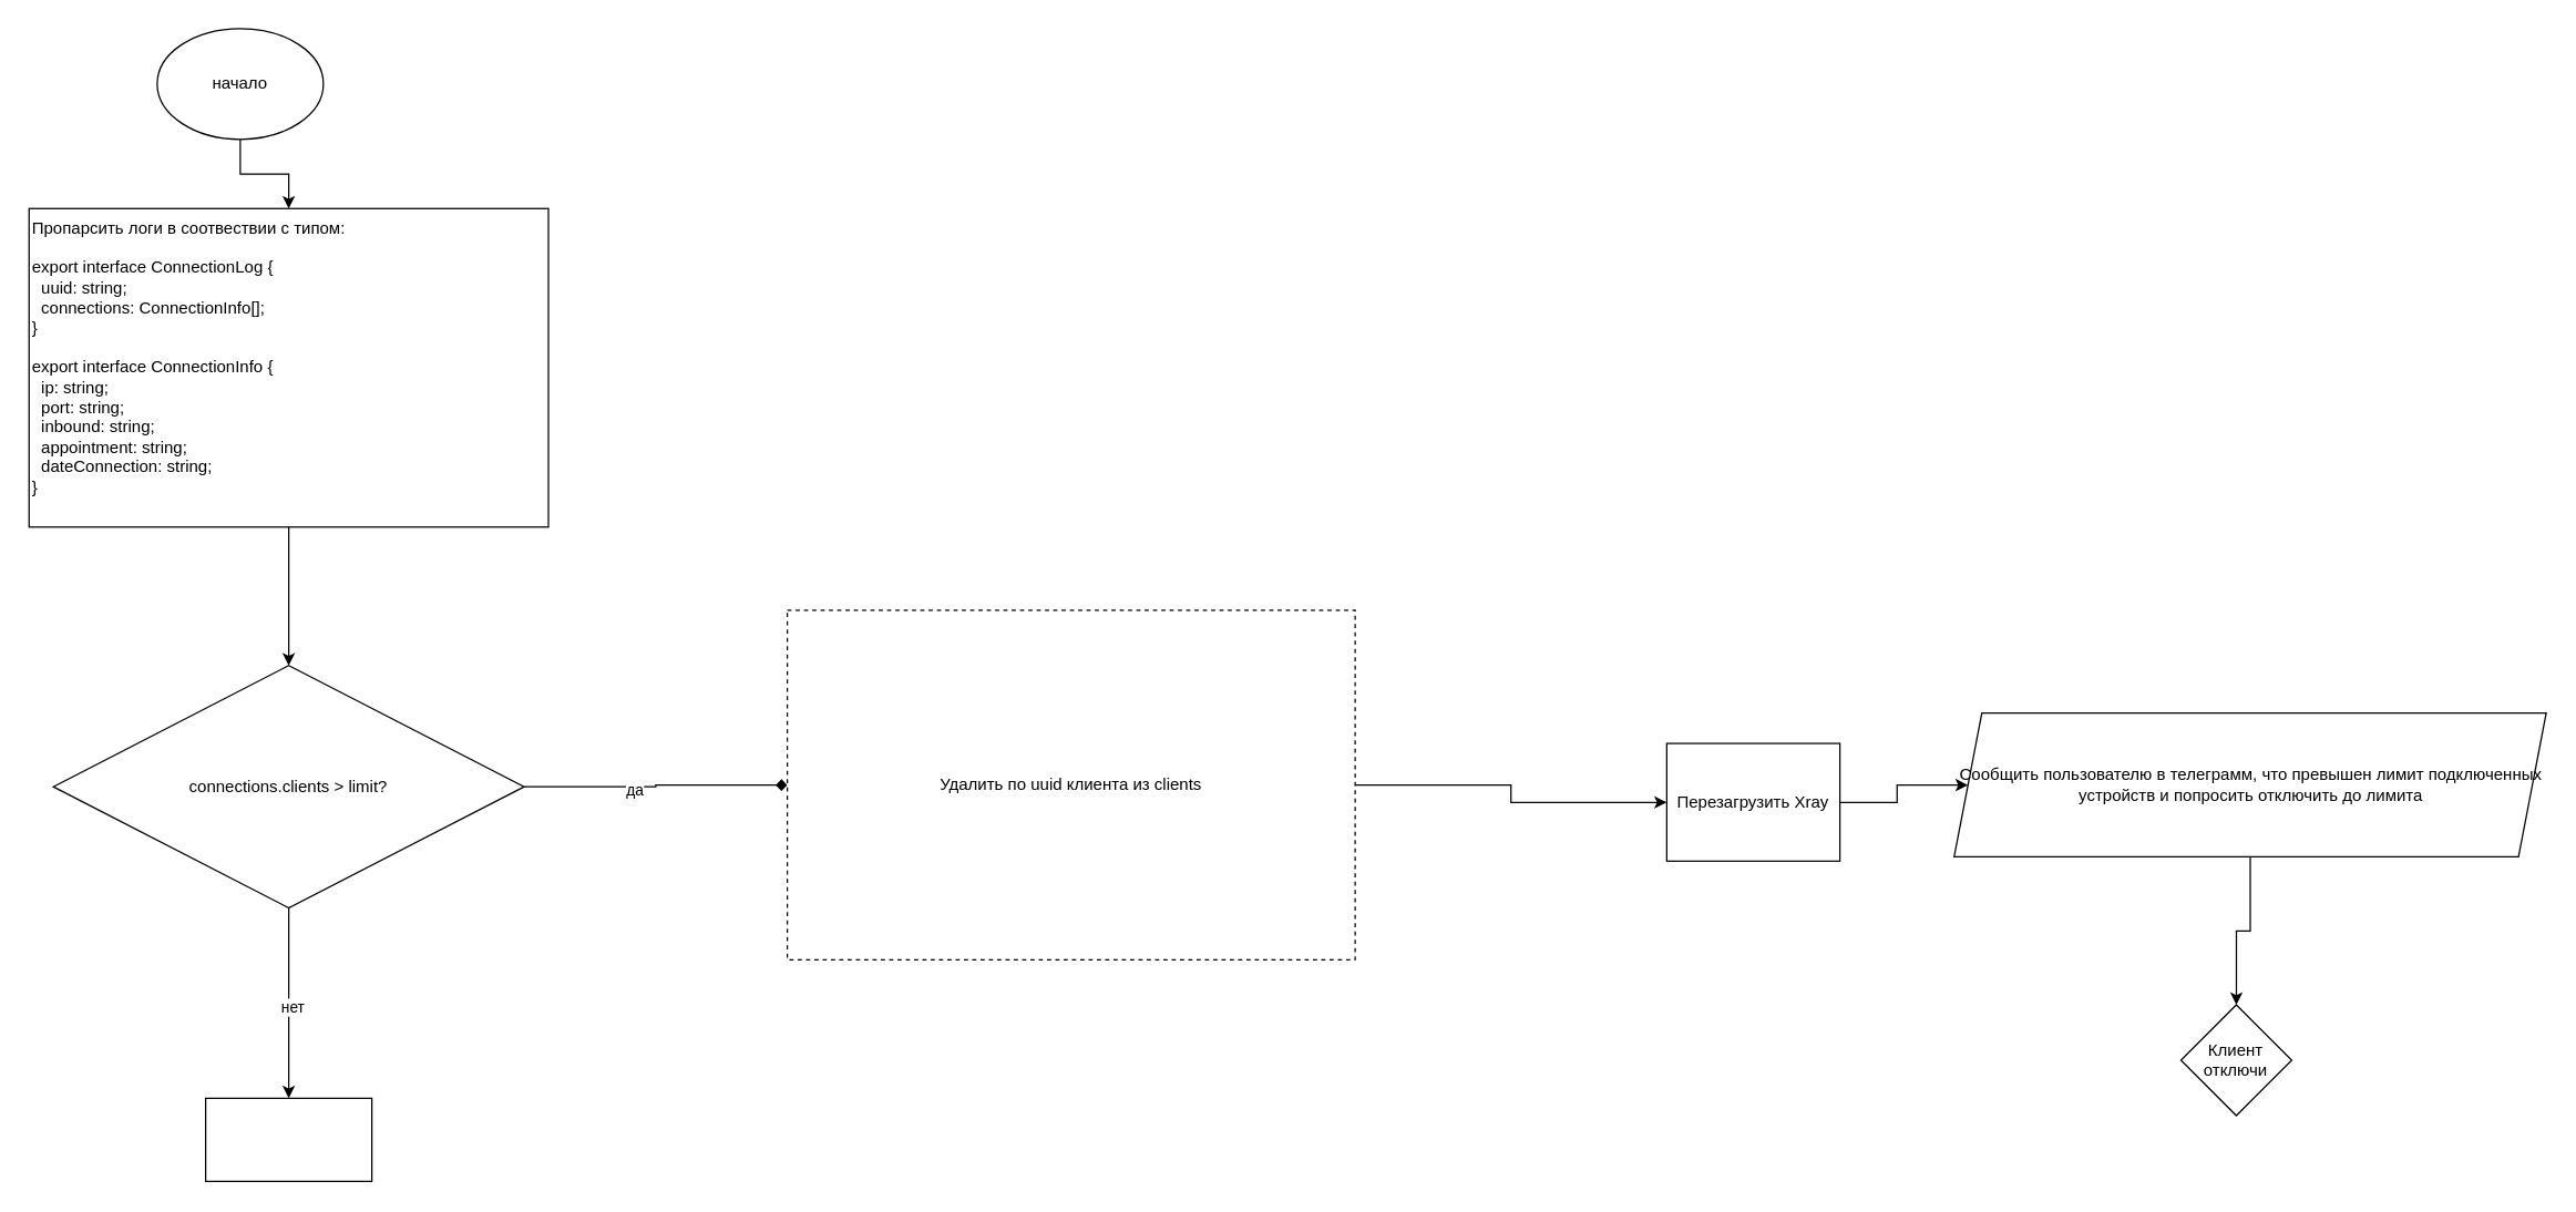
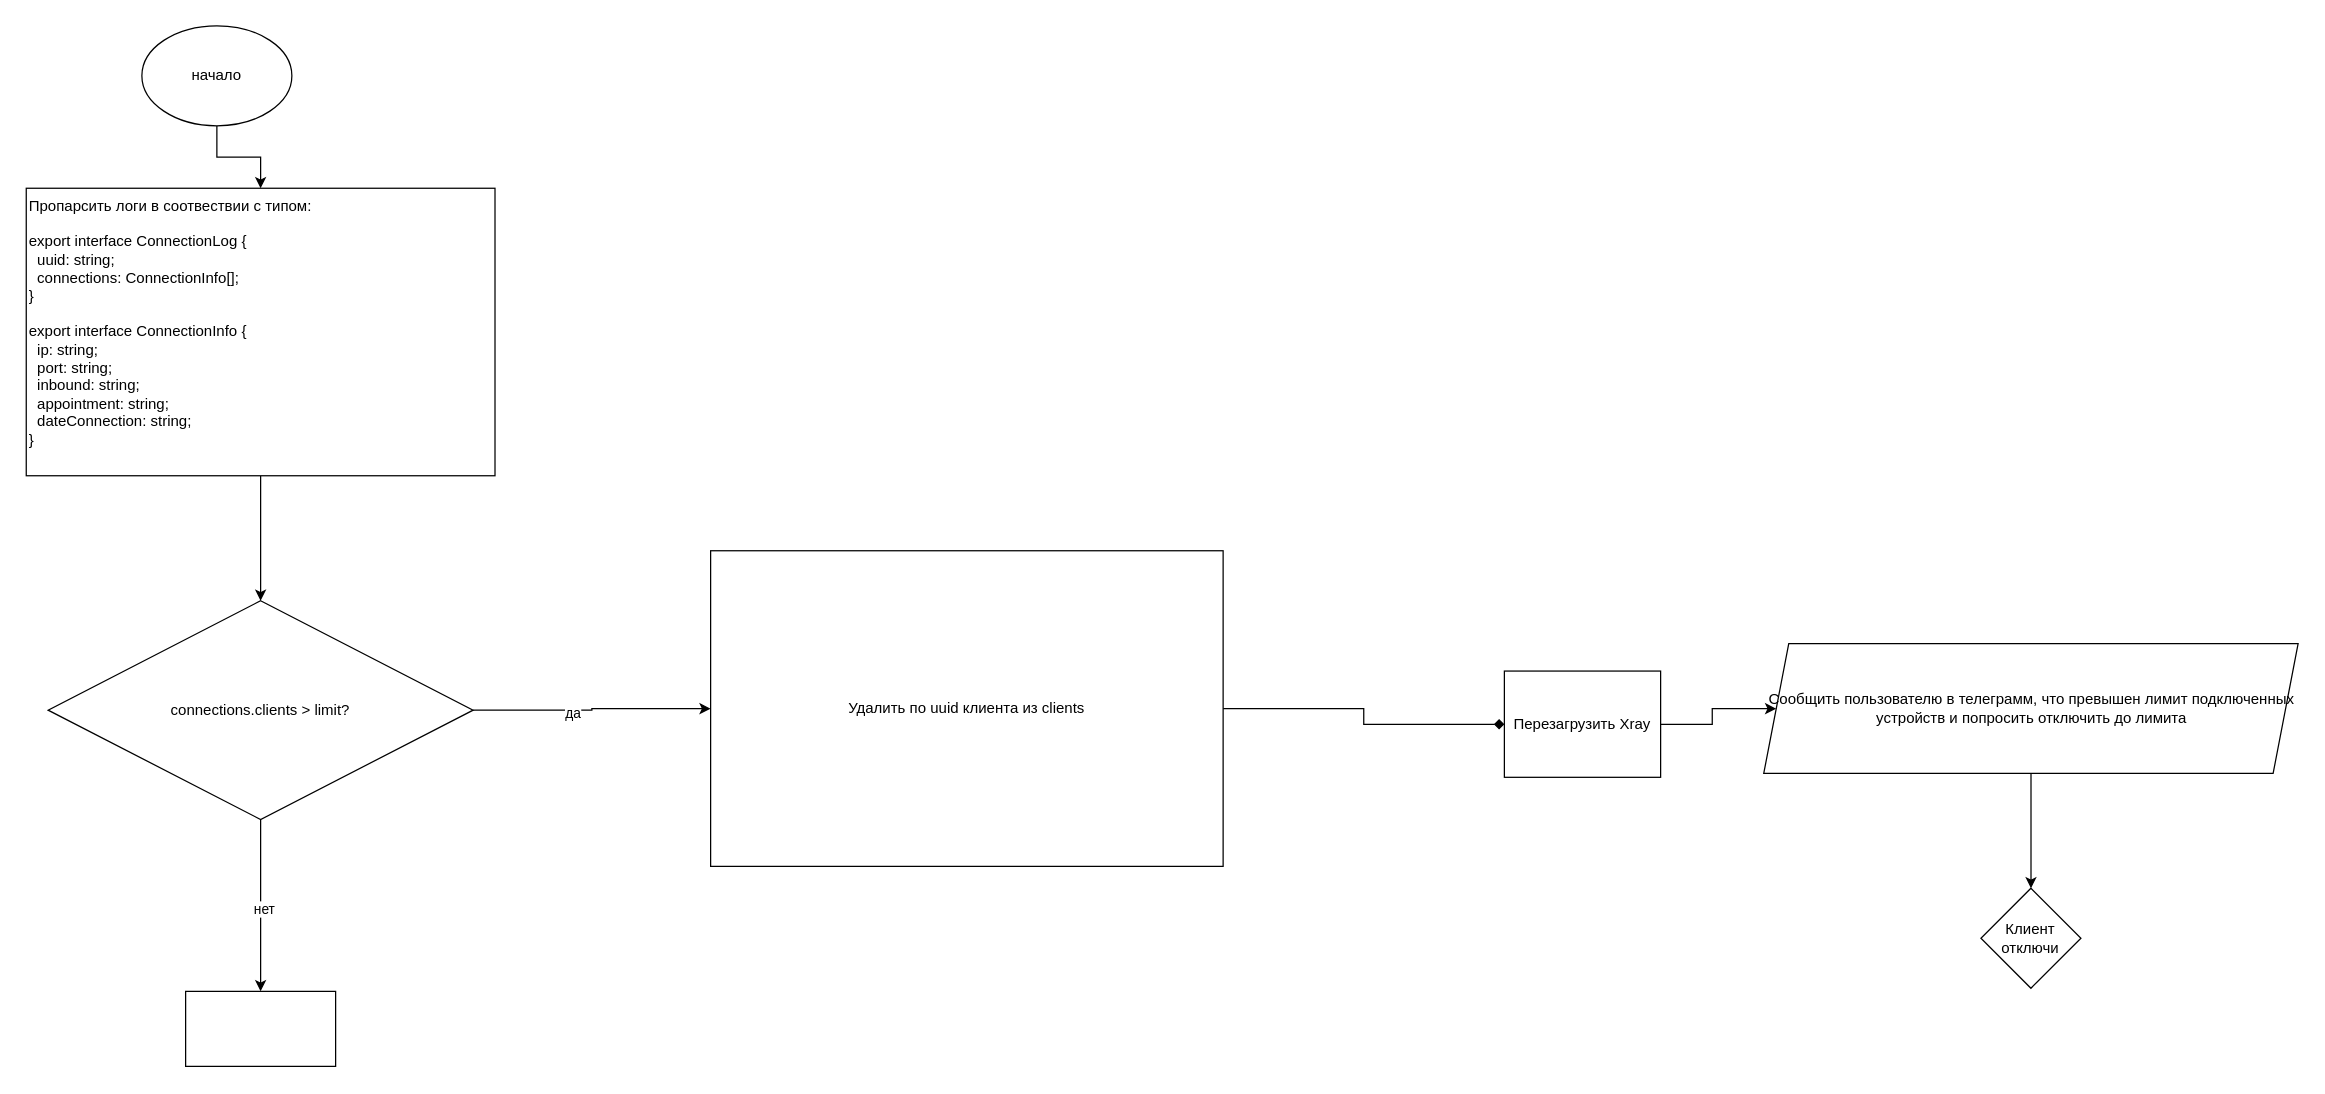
- <mxCell id="12" value="Удалить по uuid клиента из clients" style="whiteSpace=wrap;html=1;dashed=1;" vertex="1" parent="1"><mxGeometry x="568" y="440" width="410" height="252.5" as="geometry" /></mxCell>
+ <mxCell id="12" value="Удалить по uuid клиента из clients" style="whiteSpace=wrap;html=1;" vertex="1" parent="1"><mxGeometry x="568" y="440" width="410" height="252.5" as="geometry" /></mxCell>
- <mxCell id="6" value="" style="edgeStyle=orthogonalEdgeStyle;rounded=0;orthogonalLoop=1;jettySize=auto;html=1;endArrow=diamond;" edge="1" parent="1" source="10" target="12"><mxGeometry relative="1" as="geometry" /></mxCell>
+ <mxCell id="6" value="" style="edgeStyle=orthogonalEdgeStyle;rounded=0;orthogonalLoop=1;jettySize=auto;html=1;" edge="1" parent="1" source="10" target="12"><mxGeometry relative="1" as="geometry" /></mxCell>
- <mxCell id="11" value="" style="edgeStyle=orthogonalEdgeStyle;rounded=0;orthogonalLoop=1;jettySize=auto;html=1;" edge="1" parent="1" source="12" target="15"><mxGeometry relative="1" as="geometry" /></mxCell>
+ <mxCell id="11" value="" style="edgeStyle=orthogonalEdgeStyle;rounded=0;orthogonalLoop=1;jettySize=auto;html=1;endArrow=diamond;" edge="1" parent="1" source="12" target="15"><mxGeometry relative="1" as="geometry" /></mxCell>
- <mxCell id="18" value="Клиент отключи" style="rhombus;whiteSpace=wrap;html=1;" vertex="1" parent="1"><mxGeometry x="1574.25" y="725.005" width="80" height="80" as="geometry" /></mxCell>
+ <mxCell id="18" value="Клиент отключи" style="rhombus;whiteSpace=wrap;html=1;" vertex="1" parent="1"><mxGeometry x="1584.25" y="710.005" width="80" height="80" as="geometry" /></mxCell>
